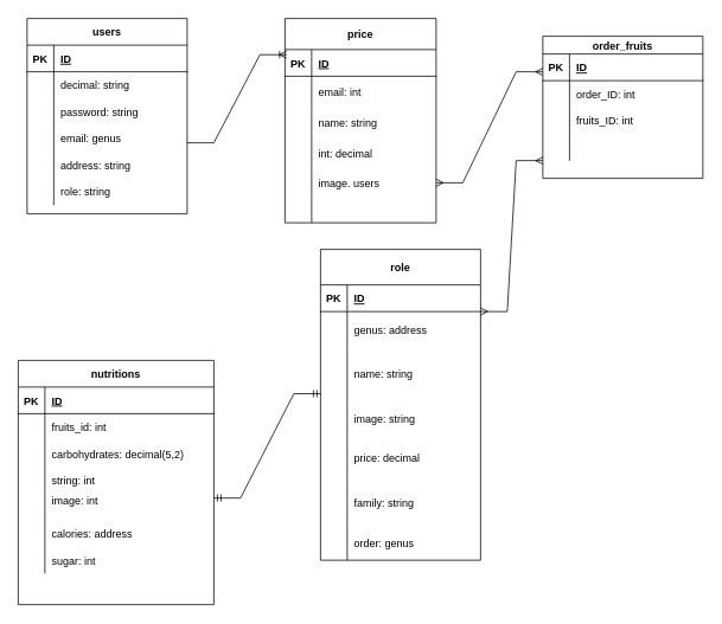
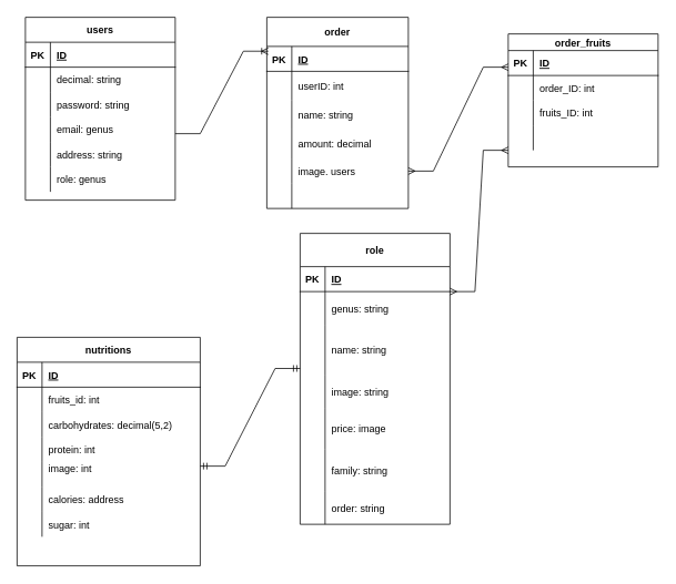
- <mxCell id="65" value="price" style="shape=table;startSize=35;container=1;collapsible=1;childLayout=tableLayout;fixedRows=1;rowLines=0;fontStyle=1;align=center;resizeLast=1;" parent="1" vertex="1"><mxGeometry x="320" y="20" width="170" height="230" as="geometry" /></mxCell>
+ <mxCell id="65" value="order" style="shape=table;startSize=35;container=1;collapsible=1;childLayout=tableLayout;fixedRows=1;rowLines=0;fontStyle=1;align=center;resizeLast=1;" parent="1" vertex="1"><mxGeometry x="320" y="20" width="170" height="230" as="geometry" /></mxCell>
- <mxCell id="71" value="email: int" style="shape=partialRectangle;connectable=0;fillColor=none;top=0;left=0;bottom=0;right=0;align=left;spacingLeft=6;overflow=hidden;" parent="69" vertex="1"><mxGeometry x="30" width="140" height="35" as="geometry"><mxRectangle width="140" height="35" as="alternateBounds" /></mxGeometry></mxCell>
+ <mxCell id="71" value="userID: int" style="shape=partialRectangle;connectable=0;fillColor=none;top=0;left=0;bottom=0;right=0;align=left;spacingLeft=6;overflow=hidden;" parent="69" vertex="1"><mxGeometry x="30" width="140" height="35" as="geometry"><mxRectangle width="140" height="35" as="alternateBounds" /></mxGeometry></mxCell>
- <mxCell id="77" value="int: decimal" style="shape=partialRectangle;connectable=0;fillColor=none;top=0;left=0;bottom=0;right=0;align=left;spacingLeft=6;overflow=hidden;" parent="75" vertex="1"><mxGeometry x="30" width="140" height="35" as="geometry"><mxRectangle width="140" height="35" as="alternateBounds" /></mxGeometry></mxCell>
+ <mxCell id="77" value="amount: decimal" style="shape=partialRectangle;connectable=0;fillColor=none;top=0;left=0;bottom=0;right=0;align=left;spacingLeft=6;overflow=hidden;" parent="75" vertex="1"><mxGeometry x="30" width="140" height="35" as="geometry"><mxRectangle width="140" height="35" as="alternateBounds" /></mxGeometry></mxCell>
- <mxCell id="64" value="role: string" style="shape=partialRectangle;connectable=0;fillColor=none;top=0;left=0;bottom=0;right=0;align=left;spacingLeft=6;overflow=hidden;" parent="62" vertex="1"><mxGeometry x="30" width="150" height="30" as="geometry"><mxRectangle width="150" height="30" as="alternateBounds" /></mxGeometry></mxCell>
+ <mxCell id="64" value="role: genus" style="shape=partialRectangle;connectable=0;fillColor=none;top=0;left=0;bottom=0;right=0;align=left;spacingLeft=6;overflow=hidden;" parent="62" vertex="1"><mxGeometry x="30" width="150" height="30" as="geometry"><mxRectangle width="150" height="30" as="alternateBounds" /></mxGeometry></mxCell>
- <mxCell id="8" value="genus: address" style="shape=partialRectangle;connectable=0;fillColor=none;top=0;left=0;bottom=0;right=0;align=left;spacingLeft=6;overflow=hidden;" parent="6" vertex="1"><mxGeometry x="30" width="150" height="40" as="geometry"><mxRectangle width="150" height="40" as="alternateBounds" /></mxGeometry></mxCell>
+ <mxCell id="8" value="genus: string" style="shape=partialRectangle;connectable=0;fillColor=none;top=0;left=0;bottom=0;right=0;align=left;spacingLeft=6;overflow=hidden;" parent="6" vertex="1"><mxGeometry x="30" width="150" height="40" as="geometry"><mxRectangle width="150" height="40" as="alternateBounds" /></mxGeometry></mxCell>
- <mxCell id="17" value="price: decimal" style="shape=partialRectangle;connectable=0;fillColor=none;top=0;left=0;bottom=0;right=0;align=left;spacingLeft=6;overflow=hidden;" parent="15" vertex="1"><mxGeometry x="30" width="150" height="50" as="geometry"><mxRectangle width="150" height="50" as="alternateBounds" /></mxGeometry></mxCell>
+ <mxCell id="17" value="price: image" style="shape=partialRectangle;connectable=0;fillColor=none;top=0;left=0;bottom=0;right=0;align=left;spacingLeft=6;overflow=hidden;" parent="15" vertex="1"><mxGeometry x="30" width="150" height="50" as="geometry"><mxRectangle width="150" height="50" as="alternateBounds" /></mxGeometry></mxCell>
- <mxCell id="36" value="string: int" style="shape=partialRectangle;connectable=0;fillColor=none;top=0;left=0;bottom=0;right=0;align=left;spacingLeft=6;overflow=hidden;" parent="34" vertex="1"><mxGeometry x="30" width="190" height="30" as="geometry"><mxRectangle width="190" height="30" as="alternateBounds" /></mxGeometry></mxCell>
+ <mxCell id="36" value="protein: int" style="shape=partialRectangle;connectable=0;fillColor=none;top=0;left=0;bottom=0;right=0;align=left;spacingLeft=6;overflow=hidden;" parent="34" vertex="1"><mxGeometry x="30" width="190" height="30" as="geometry"><mxRectangle width="190" height="30" as="alternateBounds" /></mxGeometry></mxCell>
- <mxCell id="23" value="order: genus" style="shape=partialRectangle;connectable=0;fillColor=none;top=0;left=0;bottom=0;right=0;align=left;spacingLeft=6;overflow=hidden;" parent="21" vertex="1"><mxGeometry x="30" width="150" height="40" as="geometry"><mxRectangle width="150" height="40" as="alternateBounds" /></mxGeometry></mxCell>
+ <mxCell id="23" value="order: string" style="shape=partialRectangle;connectable=0;fillColor=none;top=0;left=0;bottom=0;right=0;align=left;spacingLeft=6;overflow=hidden;" parent="21" vertex="1"><mxGeometry x="30" width="150" height="40" as="geometry"><mxRectangle width="150" height="40" as="alternateBounds" /></mxGeometry></mxCell>
